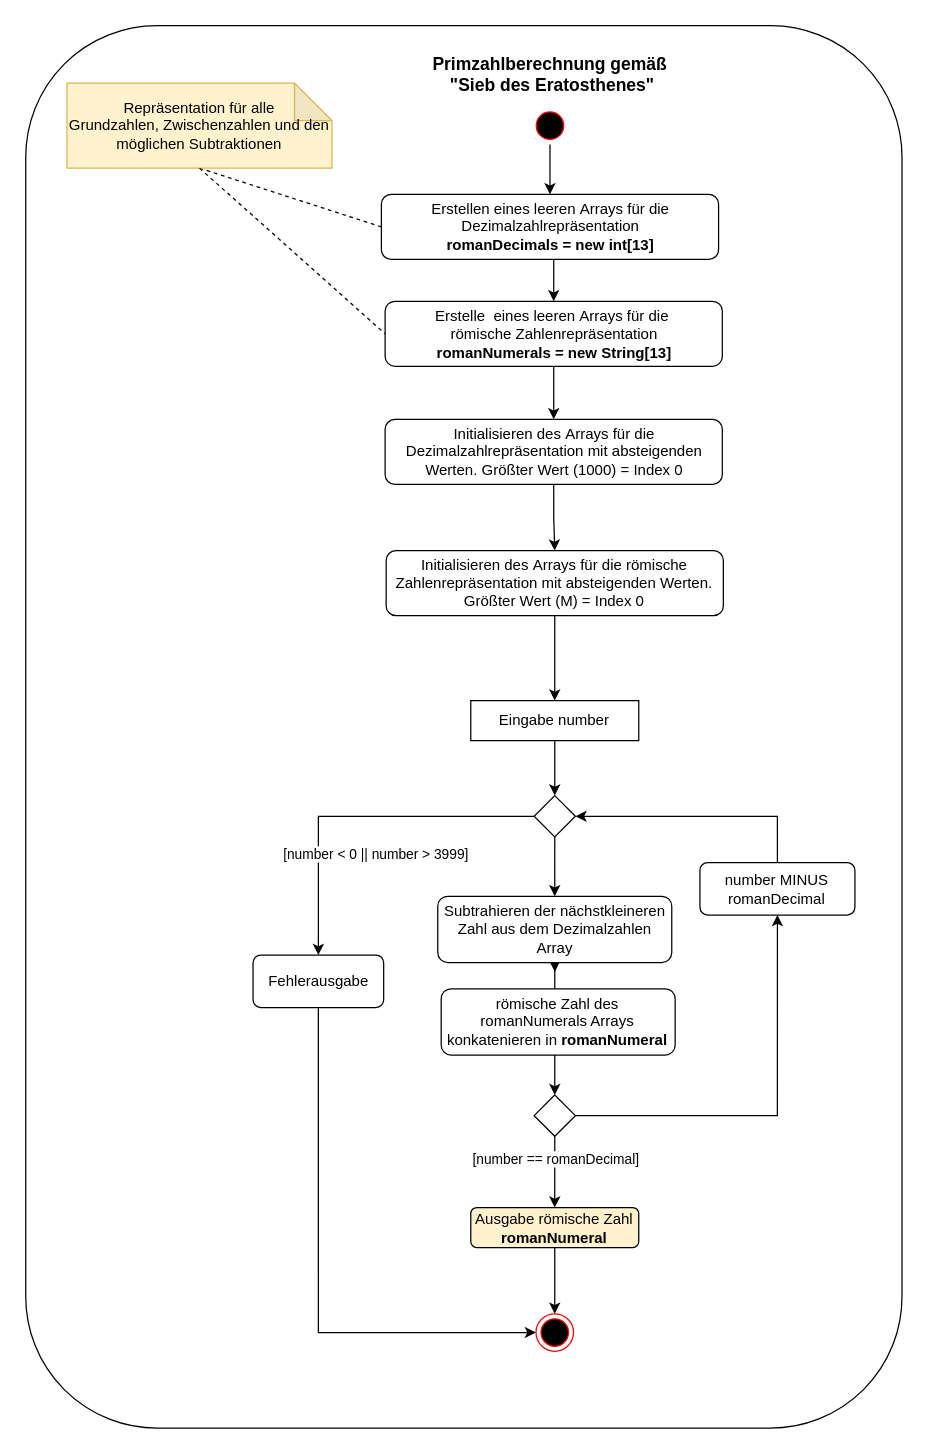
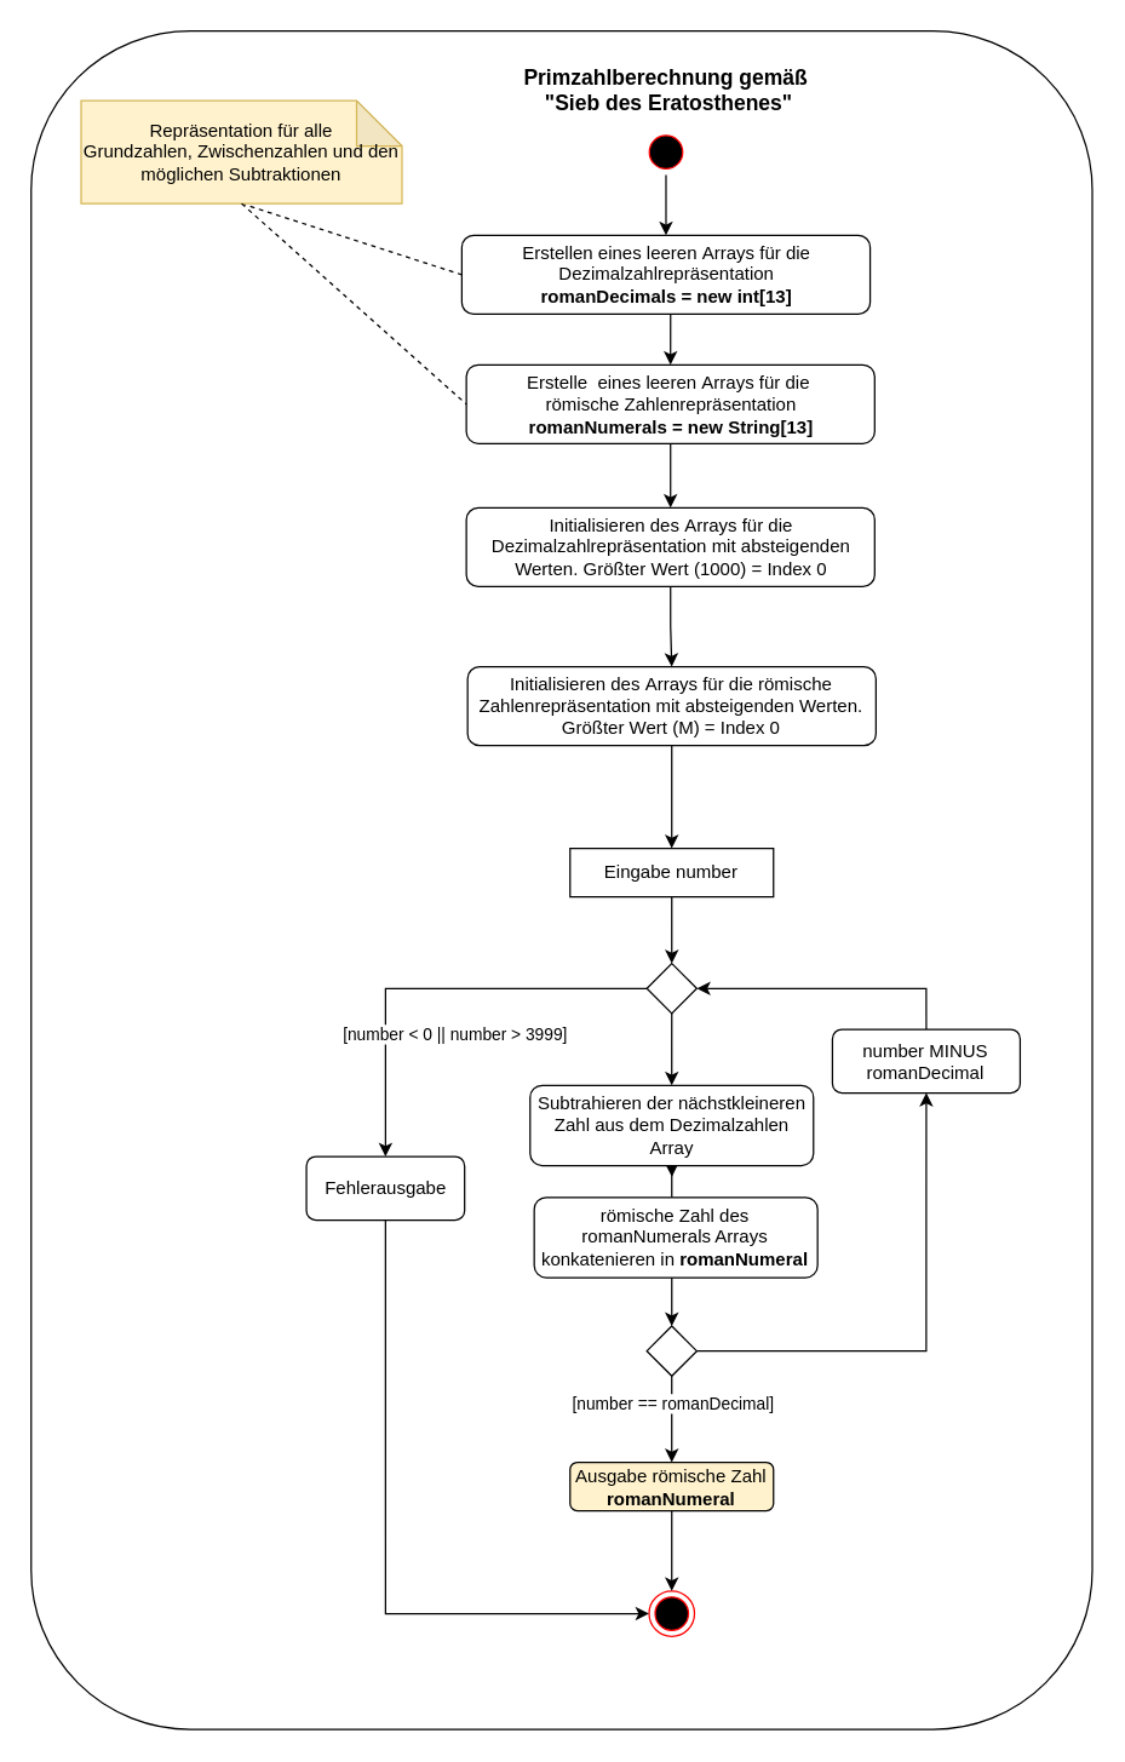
- <mxCell id="24" value="&lt;div&gt;number MINUS romanDecimal&lt;/div&gt;" style="rounded=1;whiteSpace=wrap;html=1;" vertex="1" parent="1"><mxGeometry x="559.34" y="689.5" width="124" height="42" as="geometry" /></mxCell>
+ <mxCell id="24" value="&lt;div&gt;number MINUS romanDecimal&lt;/div&gt;" style="rounded=1;whiteSpace=wrap;html=1;" vertex="1" parent="1"><mxGeometry x="549.34" y="679.5" width="124" height="42" as="geometry" /></mxCell>
